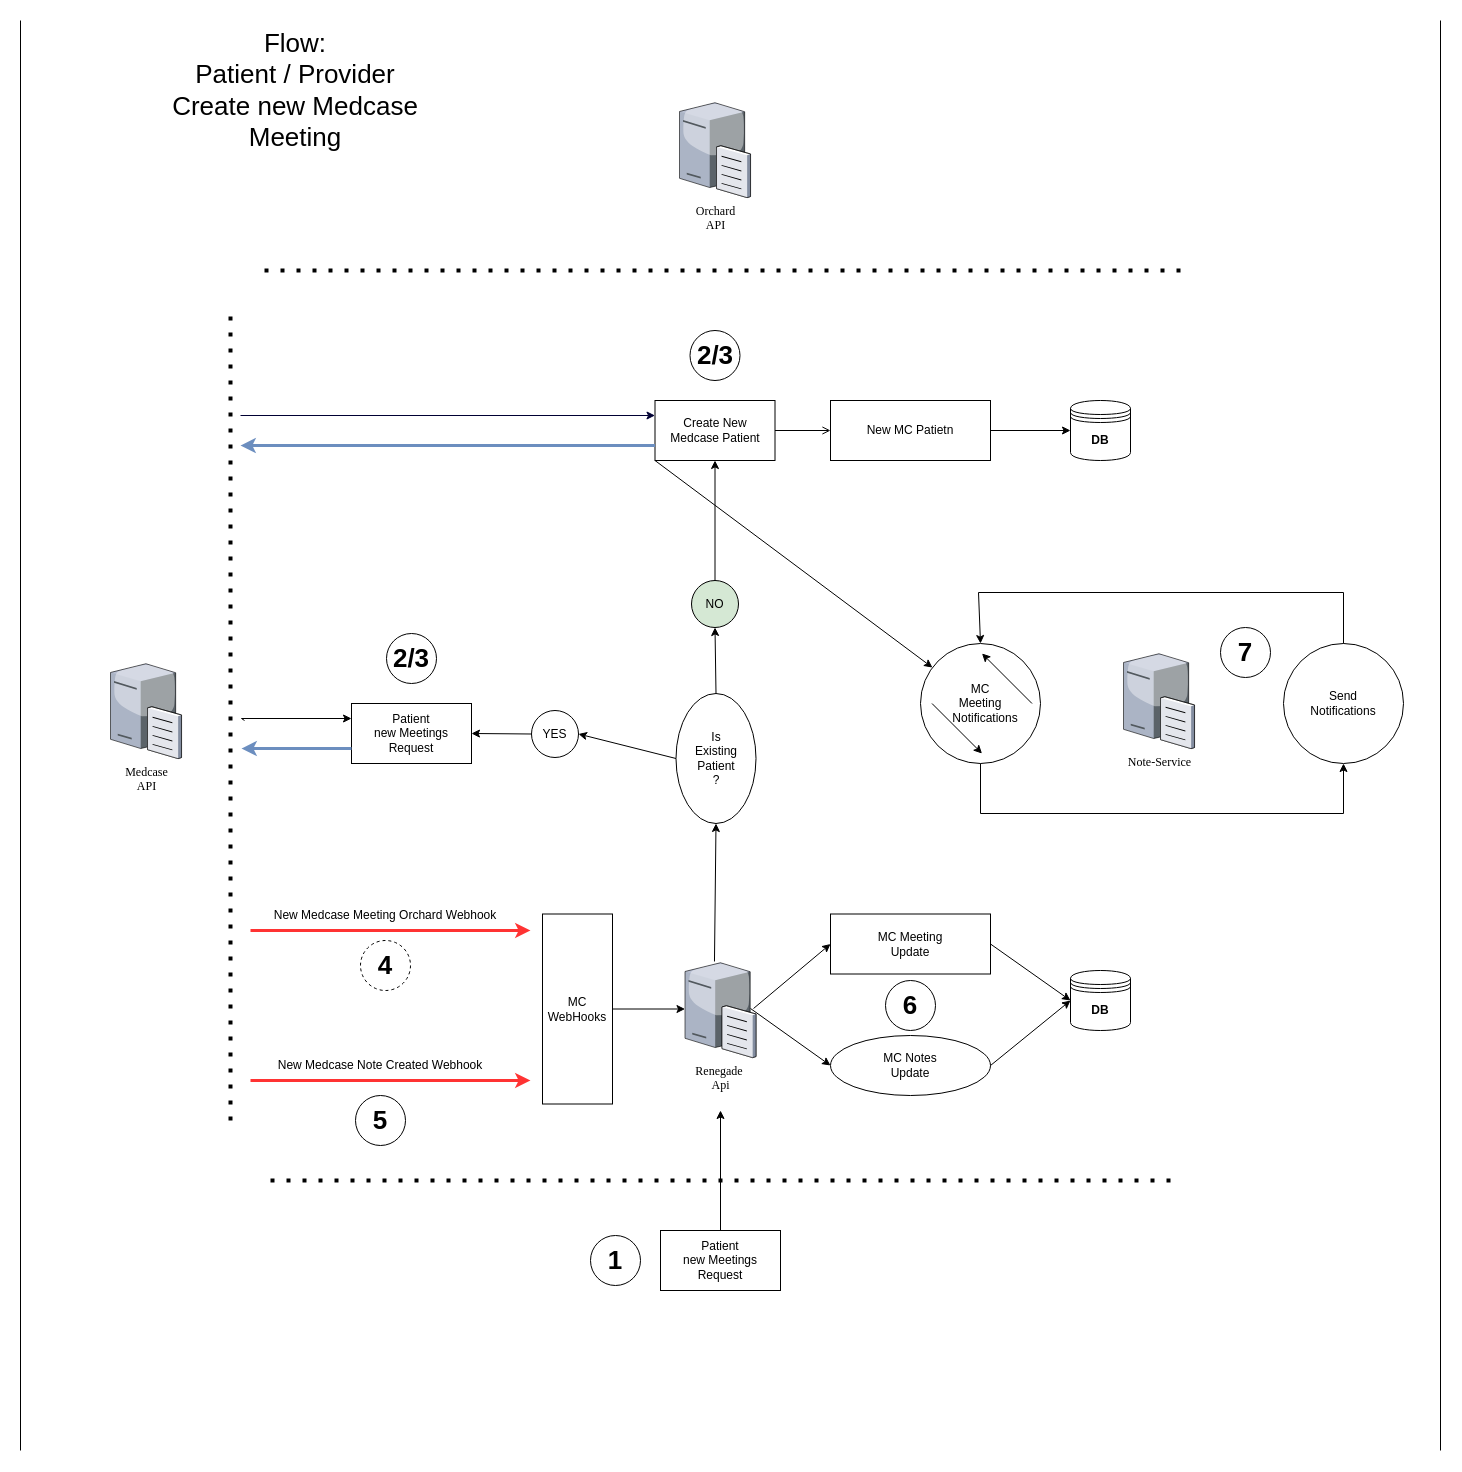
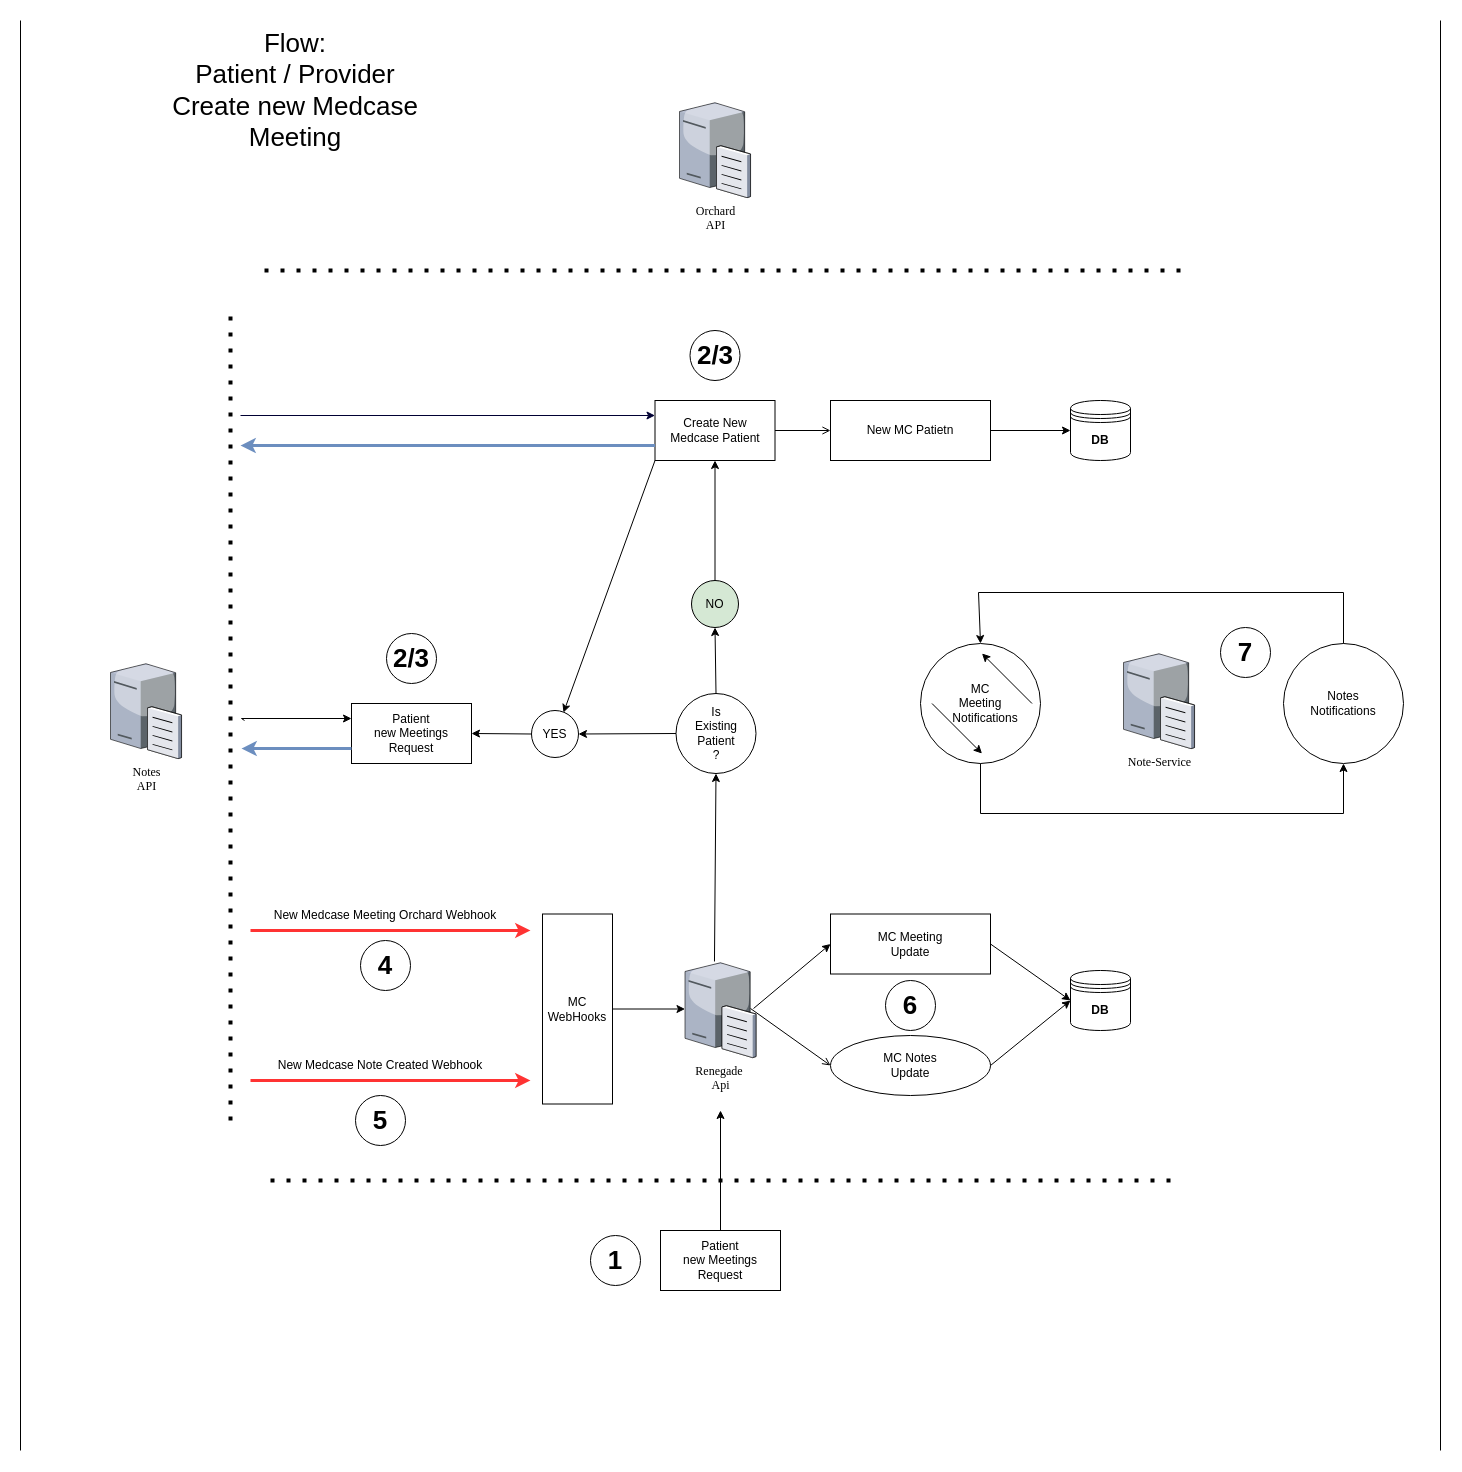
- <mxCell id="18" value="" style="endArrow=classic;html=1;rounded=0;exitX=0;exitY=1;exitDx=0;exitDy=0;" parent="1" target="52" edge="1" source="17"><mxGeometry width="50" height="50" relative="1" as="geometry"><mxPoint x="707" y="560" as="sourcePoint" /><mxPoint x="647" y="670" as="targetPoint" /></mxGeometry></mxCell>
+ <mxCell id="18" value="" style="endArrow=classic;html=1;rounded=0;entryX=0.681;entryY=0.043;entryDx=0;entryDy=0;entryPerimeter=0;exitX=0;exitY=1;exitDx=0;exitDy=0;" parent="1" target="7" edge="1" source="17"><mxGeometry width="50" height="50" relative="1" as="geometry"><mxPoint x="707" y="560" as="sourcePoint" /><mxPoint x="647" y="670" as="targetPoint" /></mxGeometry></mxCell>
- <mxCell id="57" value="Send &lt;br&gt;Notifications" style="ellipse;whiteSpace=wrap;html=1;aspect=fixed;" vertex="1" parent="1"><mxGeometry x="1283" y="643" width="120" height="120" as="geometry" /></mxCell>
+ <mxCell id="57" value="Notes &lt;br&gt;Notifications" style="ellipse;whiteSpace=wrap;html=1;aspect=fixed;" vertex="1" parent="1"><mxGeometry x="1283" y="643" width="120" height="120" as="geometry" /></mxCell>
- <mxCell id="9" value="Is&lt;br&gt;Existing&lt;br&gt;Patient&lt;br&gt;?" style="ellipse;whiteSpace=wrap;html=1;aspect=fixed;" parent="1" vertex="1"><mxGeometry x="675.5" y="693" width="80" height="130" as="geometry" /></mxCell>
+ <mxCell id="9" value="Is&lt;br&gt;Existing&lt;br&gt;Patient&lt;br&gt;?" style="ellipse;whiteSpace=wrap;html=1;aspect=fixed;" parent="1" vertex="1"><mxGeometry x="675.5" y="693" width="80" height="80" as="geometry" /></mxCell>
- <mxCell id="2" value="Medcase&lt;br&gt;&lt;div&gt;API&lt;/div&gt;&lt;div&gt;&lt;br&gt;&lt;/div&gt;" style="verticalLabelPosition=bottom;aspect=fixed;html=1;verticalAlign=top;strokeColor=none;shape=mxgraph.citrix.file_server;rounded=0;shadow=0;comic=0;fontFamily=Verdana;" parent="1" vertex="1"><mxGeometry x="110" y="661" width="71" height="97" as="geometry" /></mxCell>
+ <mxCell id="2" value="Notes&lt;br&gt;&lt;div&gt;API&lt;/div&gt;&lt;div&gt;&lt;br&gt;&lt;/div&gt;" style="verticalLabelPosition=bottom;aspect=fixed;html=1;verticalAlign=top;strokeColor=none;shape=mxgraph.citrix.file_server;rounded=0;shadow=0;comic=0;fontFamily=Verdana;" parent="1" vertex="1"><mxGeometry x="110" y="661" width="71" height="97" as="geometry" /></mxCell>
- <mxCell id="37" value="&lt;div&gt;&lt;font style=&quot;font-size: 26px;&quot;&gt;&lt;b&gt;4&lt;/b&gt;&lt;/font&gt;&lt;/div&gt;" style="ellipse;whiteSpace=wrap;html=1;aspect=fixed;dashed=1;" vertex="1" parent="1"><mxGeometry x="360" y="940" width="50" height="50" as="geometry" /></mxCell>
+ <mxCell id="37" value="&lt;div&gt;&lt;font style=&quot;font-size: 26px;&quot;&gt;&lt;b&gt;4&lt;/b&gt;&lt;/font&gt;&lt;/div&gt;" style="ellipse;whiteSpace=wrap;html=1;aspect=fixed;" vertex="1" parent="1"><mxGeometry x="360" y="940" width="50" height="50" as="geometry" /></mxCell>
- <mxCell id="39" value="" style="endArrow=classic;html=1;rounded=0;exitX=0.923;exitY=0.495;exitDx=0;exitDy=0;exitPerimeter=0;entryX=0;entryY=0.5;entryDx=0;entryDy=0;" edge="1" parent="1" source="3" target="38"><mxGeometry width="50" height="50" relative="1" as="geometry"><mxPoint x="915" y="790" as="sourcePoint" /><mxPoint x="975" y="790" as="targetPoint" /></mxGeometry></mxCell>
+ <mxCell id="39" value="" style="endArrow=open;html=1;rounded=0;exitX=0.923;exitY=0.495;exitDx=0;exitDy=0;exitPerimeter=0;entryX=0;entryY=0.5;entryDx=0;entryDy=0;" edge="1" parent="1" source="3" target="38"><mxGeometry width="50" height="50" relative="1" as="geometry"><mxPoint x="915" y="790" as="sourcePoint" /><mxPoint x="975" y="790" as="targetPoint" /></mxGeometry></mxCell>
